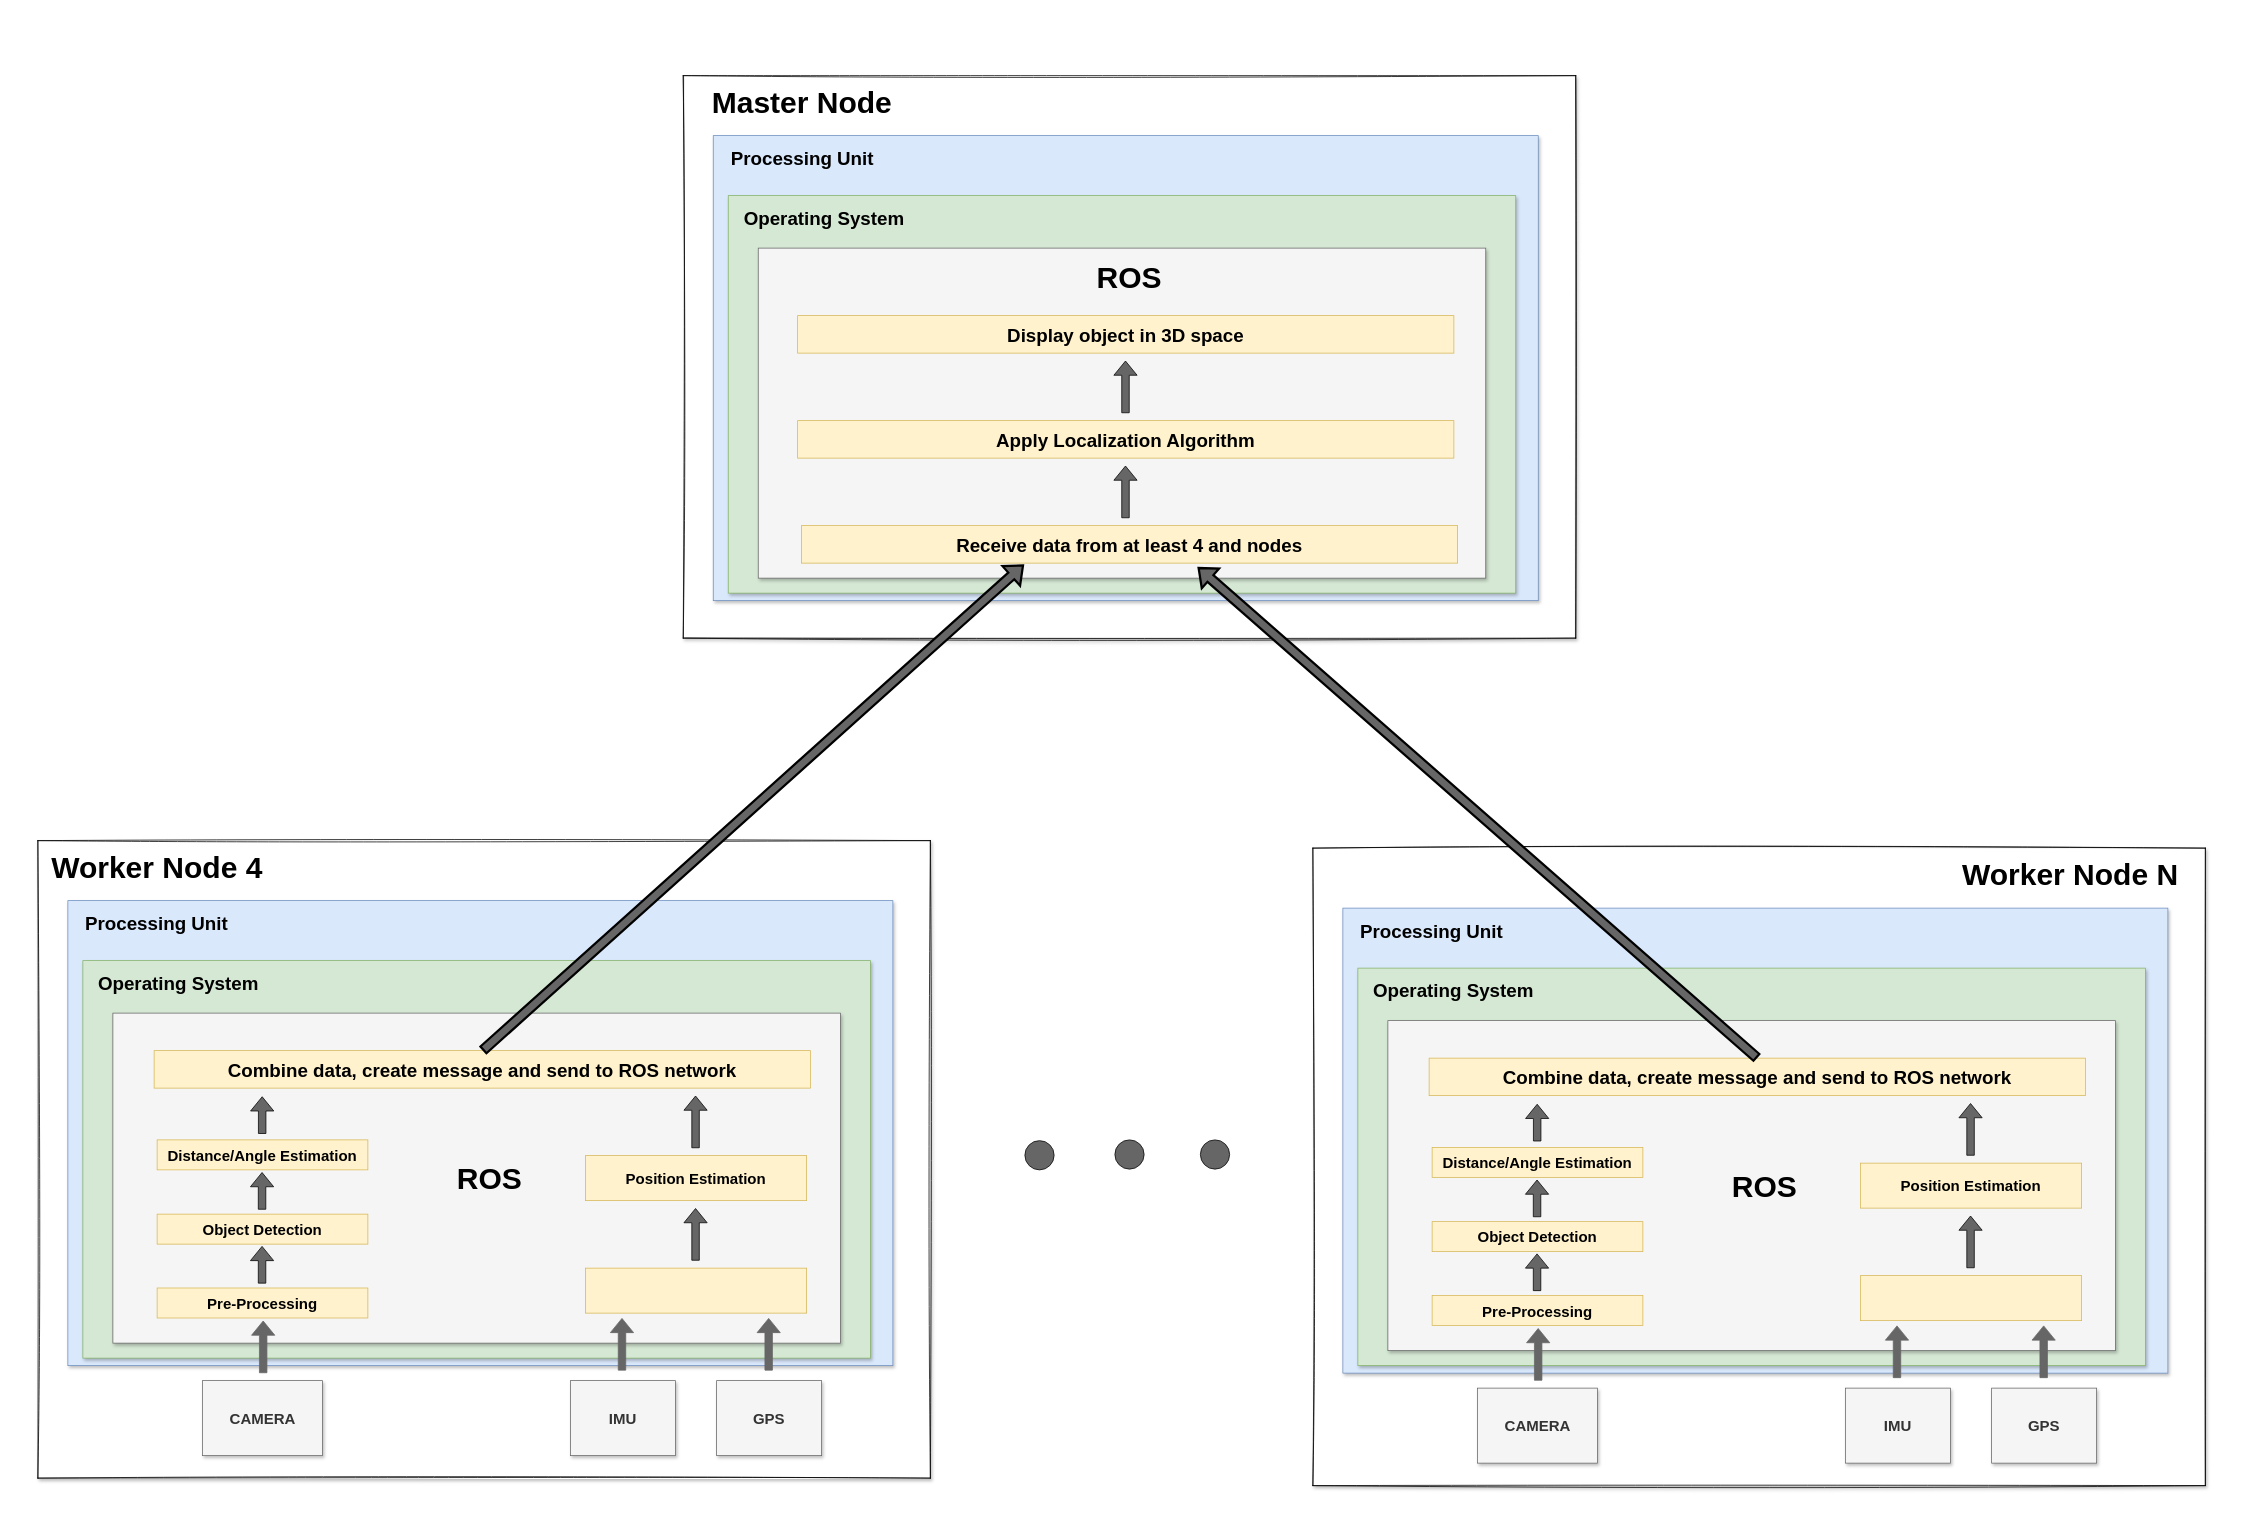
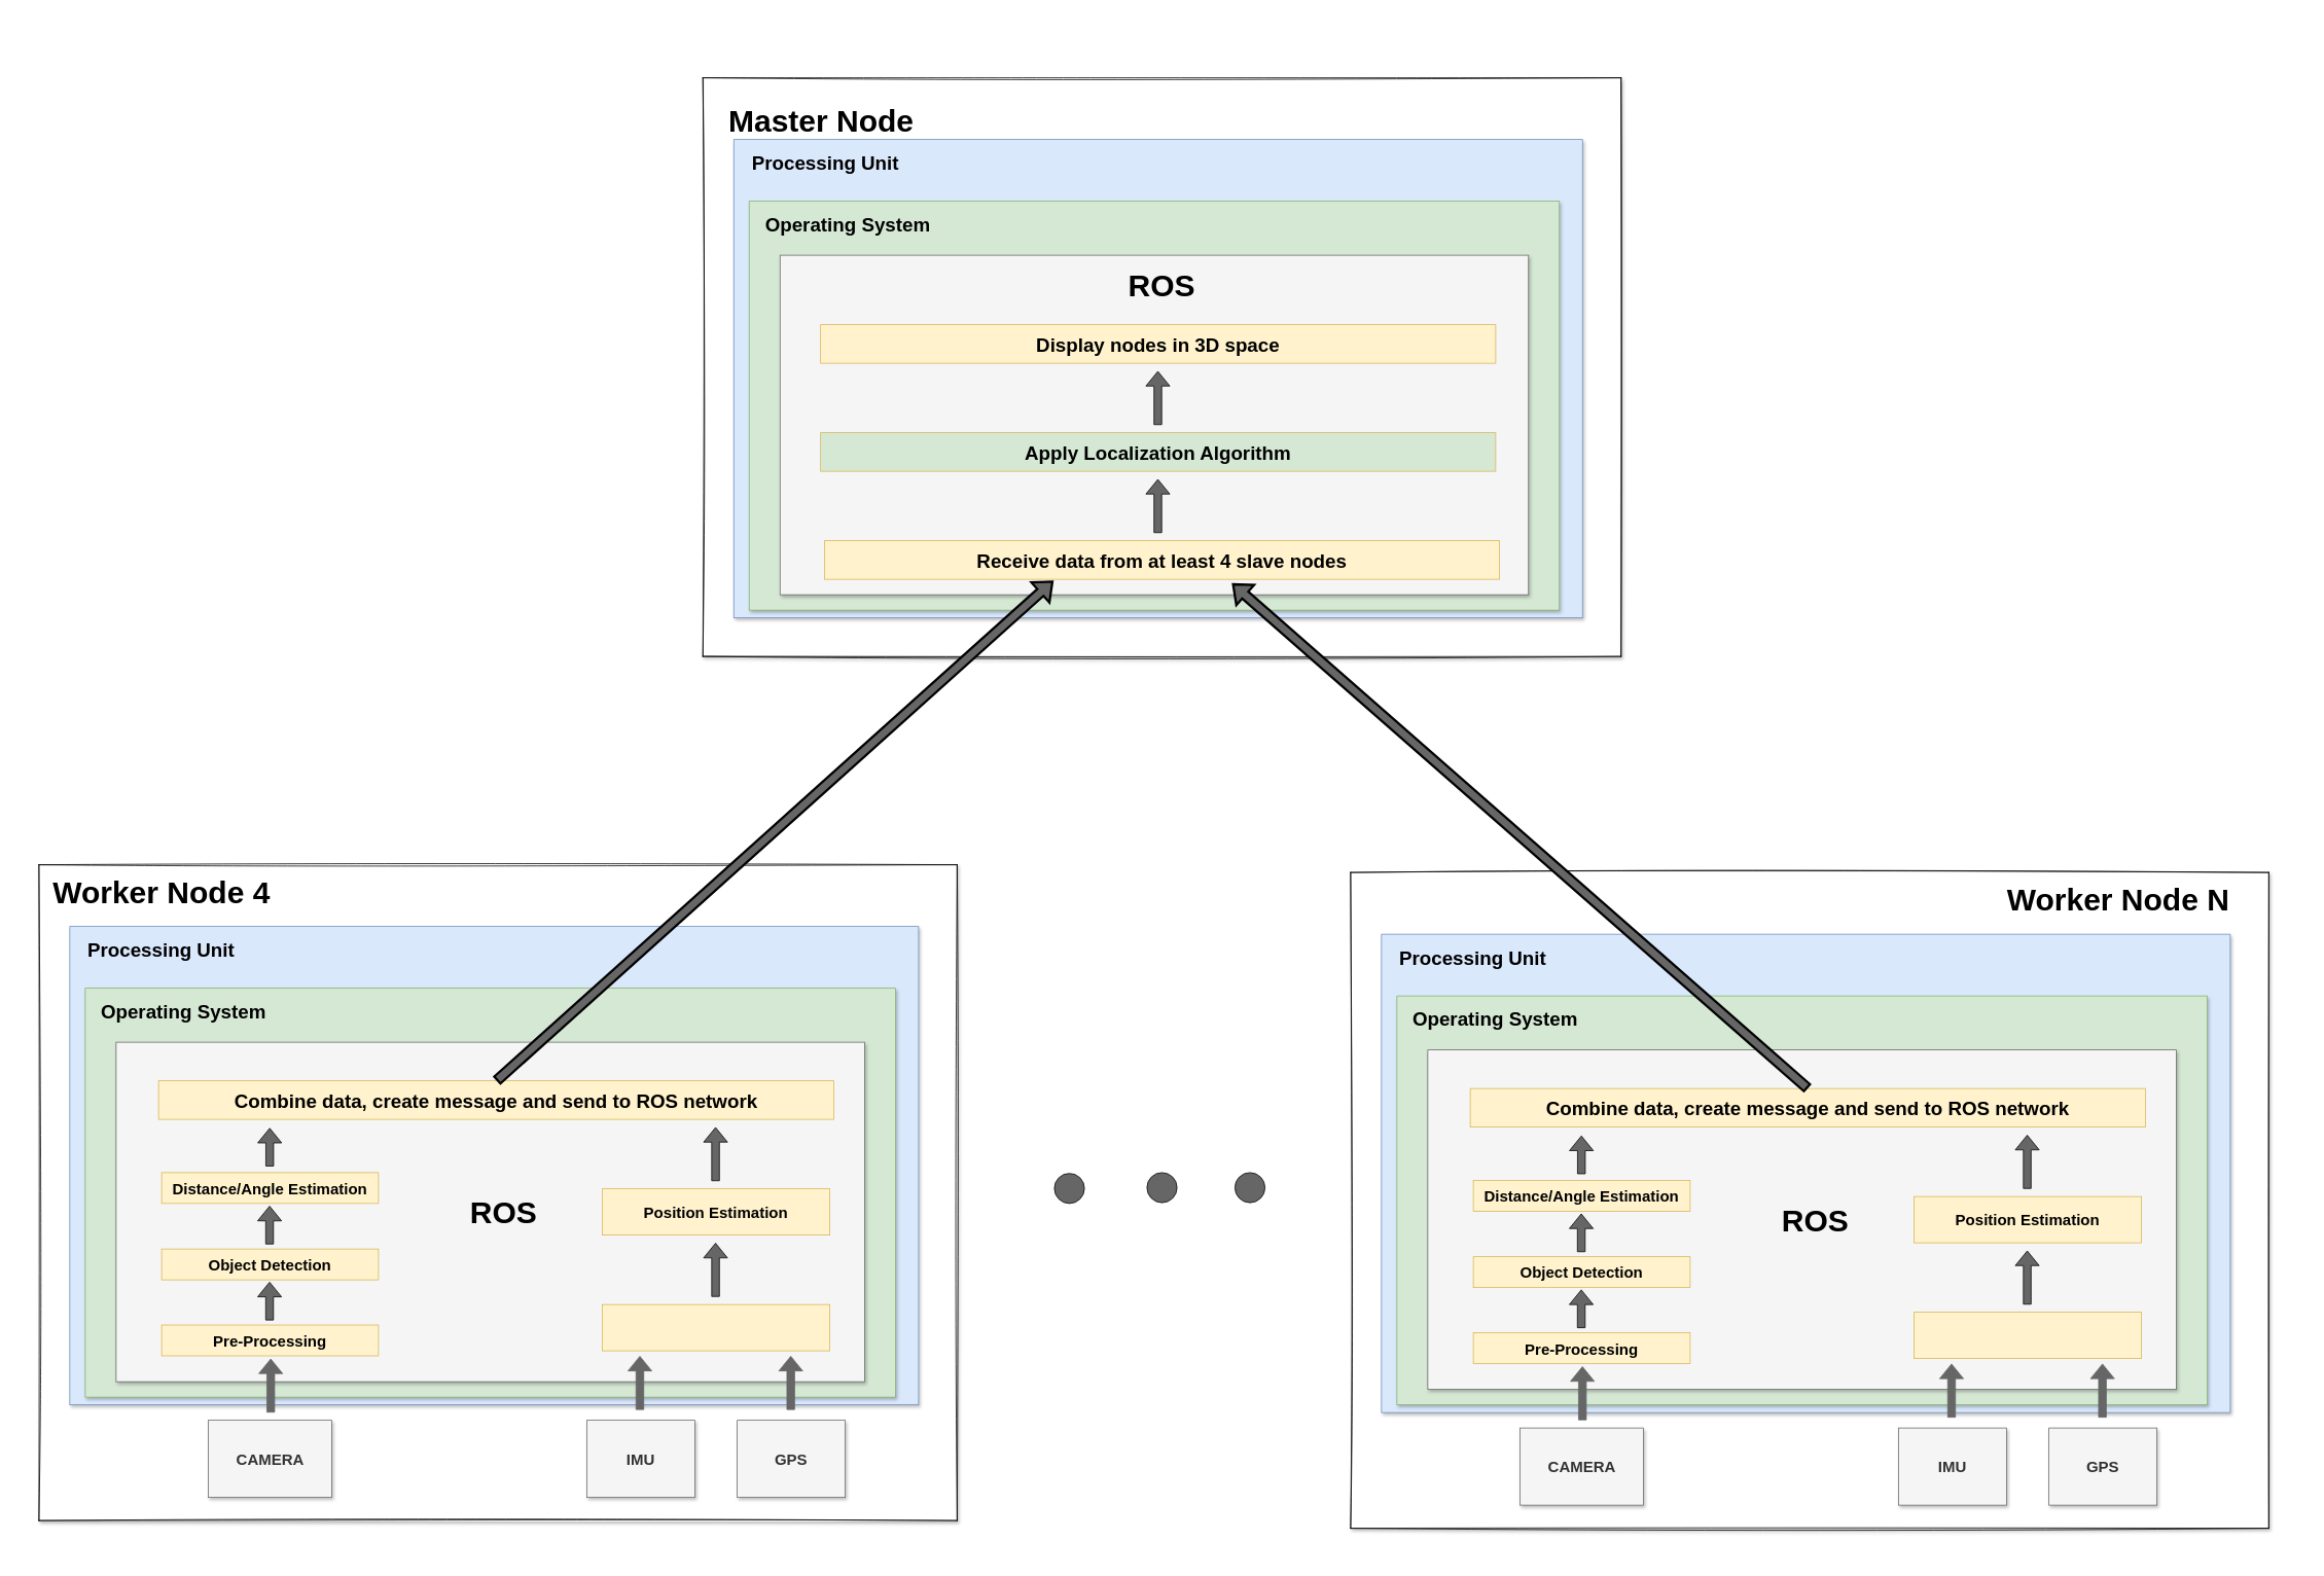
- <mxCell id="32" value="&lt;font style=&quot;font-size: 40px&quot;&gt;&lt;b&gt;Master Node&lt;br&gt;&lt;/b&gt;&lt;/font&gt;" style="text;html=1;strokeColor=none;fillColor=none;align=center;verticalAlign=middle;whiteSpace=wrap;rounded=0;shadow=1;fontSize=20;" vertex="1" parent="1"><mxGeometry x="919" y="120" width="300" height="30" as="geometry" /></mxCell>
+ <mxCell id="32" value="&lt;font style=&quot;font-size: 40px&quot;&gt;&lt;b&gt;Master Node&lt;br&gt;&lt;/b&gt;&lt;/font&gt;" style="text;html=1;strokeColor=none;fillColor=none;align=center;verticalAlign=middle;whiteSpace=wrap;rounded=0;shadow=1;fontSize=20;" vertex="1" parent="1"><mxGeometry x="914" y="140" width="300" height="30" as="geometry" /></mxCell>
- <mxCell id="68" value="&lt;b&gt;Display object in 3D space&lt;br&gt;&lt;/b&gt;" style="rounded=0;whiteSpace=wrap;html=1;shadow=0;glass=0;sketch=0;fontSize=25;fillColor=#fff2cc;strokeColor=#d6b656;" vertex="1" parent="1"><mxGeometry x="1063" y="420" width="875" height="50" as="geometry" /></mxCell>
+ <mxCell id="68" value="&lt;b&gt;Display nodes in 3D space&lt;br&gt;&lt;/b&gt;" style="rounded=0;whiteSpace=wrap;html=1;shadow=0;glass=0;sketch=0;fontSize=25;fillColor=#fff2cc;strokeColor=#d6b656;" vertex="1" parent="1"><mxGeometry x="1063" y="420" width="875" height="50" as="geometry" /></mxCell>
- <mxCell id="67" value="&lt;b&gt;Apply Localization Algorithm&lt;/b&gt;" style="rounded=0;whiteSpace=wrap;html=1;shadow=0;glass=0;sketch=0;fontSize=25;fillColor=#fff2cc;strokeColor=#d6b656;" vertex="1" parent="1"><mxGeometry x="1063" y="560" width="875" height="50" as="geometry" /></mxCell>
+ <mxCell id="67" value="&lt;b&gt;Apply Localization Algorithm&lt;/b&gt;" style="rounded=0;whiteSpace=wrap;html=1;shadow=0;glass=0;sketch=0;fontSize=25;fillColor=#d5e8d4;strokeColor=#d6b656;" vertex="1" parent="1"><mxGeometry x="1063" y="560" width="875" height="50" as="geometry" /></mxCell>
- <mxCell id="38" value="&lt;b&gt;Receive data from at least 4 and nodes&lt;br&gt;&lt;/b&gt;" style="rounded=0;whiteSpace=wrap;html=1;shadow=0;glass=0;sketch=0;fontSize=25;fillColor=#fff2cc;strokeColor=#d6b656;" vertex="1" parent="1"><mxGeometry x="1068" y="700" width="875" height="50" as="geometry" /></mxCell>
+ <mxCell id="38" value="&lt;b&gt;Receive data from at least 4 slave nodes&lt;br&gt;&lt;/b&gt;" style="rounded=0;whiteSpace=wrap;html=1;shadow=0;glass=0;sketch=0;fontSize=25;fillColor=#fff2cc;strokeColor=#d6b656;" vertex="1" parent="1"><mxGeometry x="1068" y="700" width="875" height="50" as="geometry" /></mxCell>
- <mxCell id="44" value="&lt;font style=&quot;font-size: 40px&quot;&gt;&lt;b&gt;Worker Node N&lt;br&gt;&lt;/b&gt;&lt;/font&gt;" style="text;html=1;strokeColor=none;fillColor=none;align=center;verticalAlign=middle;whiteSpace=wrap;rounded=0;shadow=1;fontSize=20;" vertex="1" parent="1"><mxGeometry x="2610" y="1150" width="300" height="30" as="geometry" /></mxCell>
+ <mxCell id="44" value="&lt;font style=&quot;font-size: 40px&quot;&gt;&lt;b&gt;Worker Node N&lt;br&gt;&lt;/b&gt;&lt;/font&gt;" style="text;html=1;strokeColor=none;fillColor=none;align=center;verticalAlign=middle;whiteSpace=wrap;rounded=0;shadow=1;fontSize=20;" vertex="1" parent="1"><mxGeometry x="2595" y="1150" width="300" height="30" as="geometry" /></mxCell>
